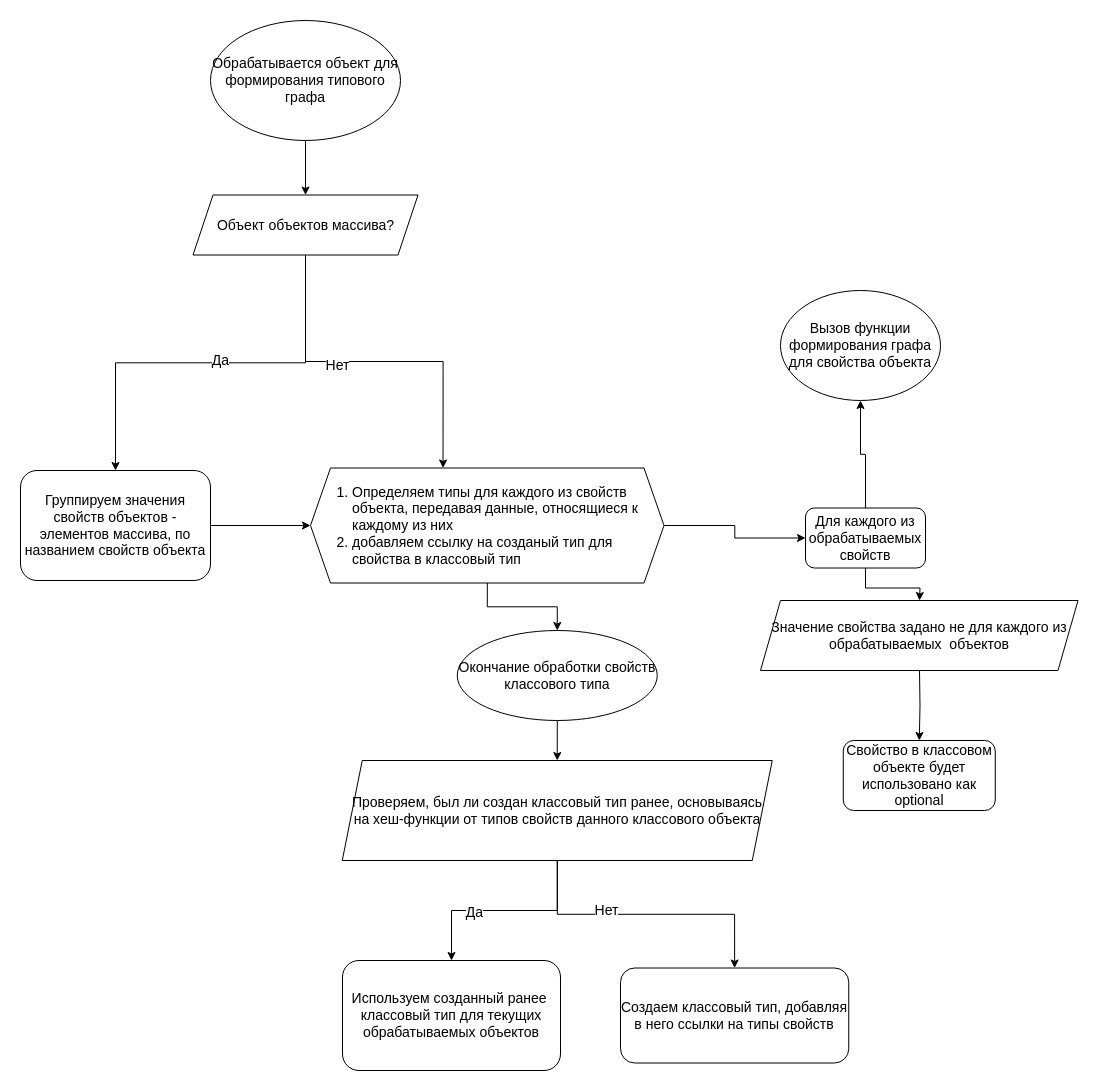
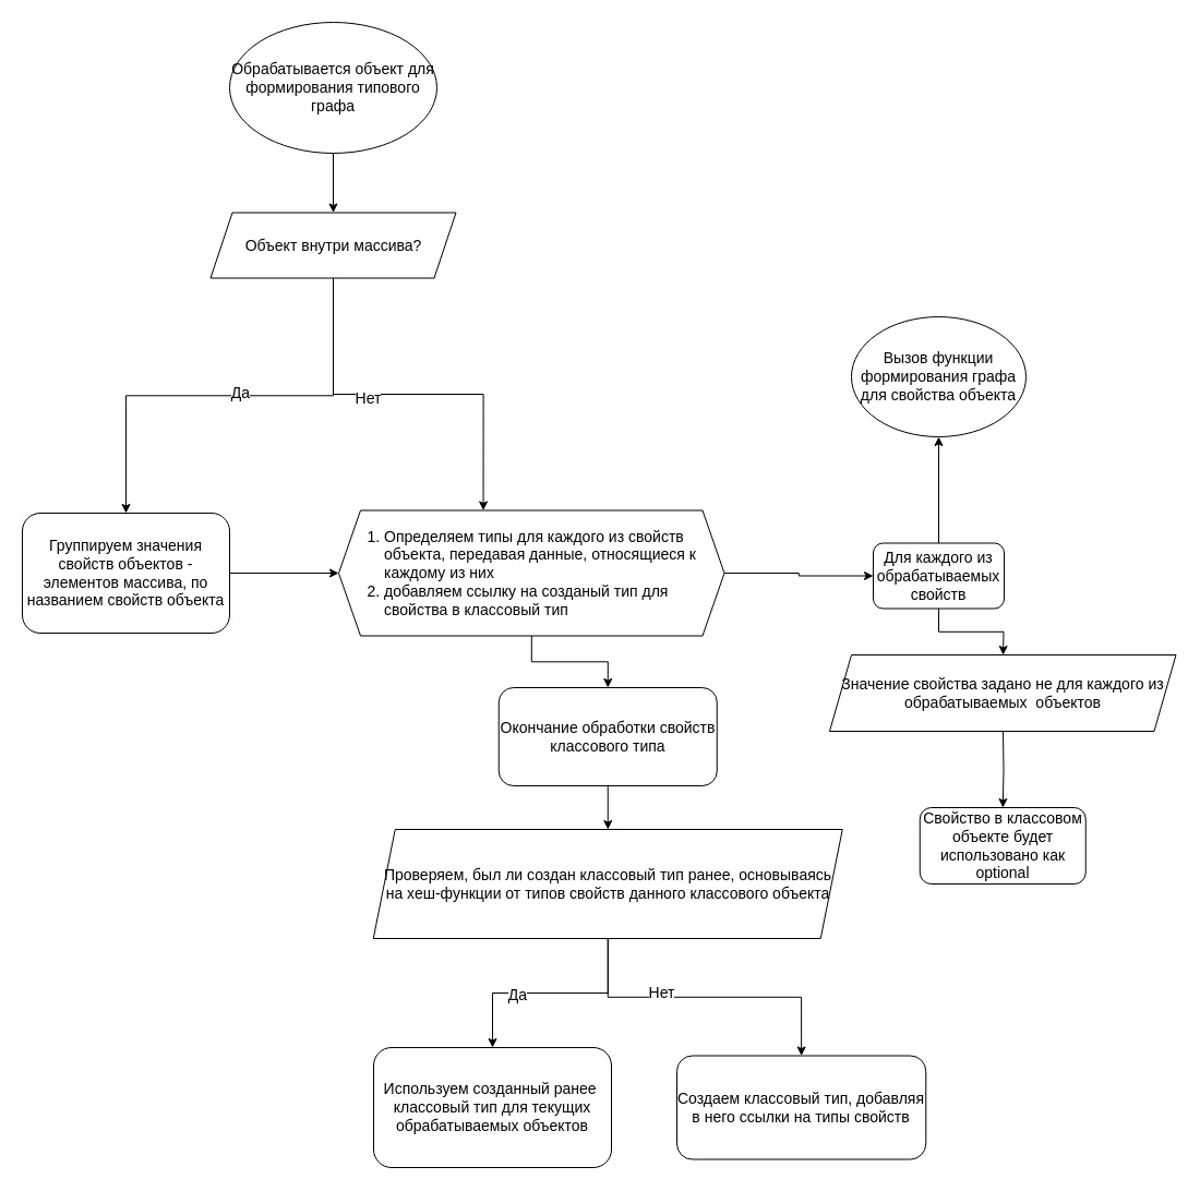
- <mxCell id="8" value="Объект объектов массива?" style="shape=parallelogram;perimeter=parallelogramPerimeter;whiteSpace=wrap;html=1;fixedSize=1;fontSize=14;" vertex="1" parent="1"><mxGeometry x="192.5" y="194.5" width="225" height="60" as="geometry" /></mxCell>
+ <mxCell id="8" value="Объект внутри массива?" style="shape=parallelogram;perimeter=parallelogramPerimeter;whiteSpace=wrap;html=1;fixedSize=1;fontSize=14;" vertex="1" parent="1"><mxGeometry x="192.5" y="194.5" width="225" height="60" as="geometry" /></mxCell>
- <mxCell id="25" value="Для каждого из обрабатываемых свойств" style="rounded=1;whiteSpace=wrap;html=1;fontSize=14;" vertex="1" parent="1"><mxGeometry x="805" y="507.5" width="120" height="60" as="geometry" /></mxCell>
+ <mxCell id="25" value="Для каждого из обрабатываемых свойств" style="rounded=1;whiteSpace=wrap;html=1;fontSize=14;" vertex="1" parent="1"><mxGeometry x="800" y="497.5" width="120" height="60" as="geometry" /></mxCell>
- <mxCell id="15" value="Окончание обработки свойств классового типа" style="ellipse;whiteSpace=wrap;html=1;fontSize=14;" vertex="1" parent="1"><mxGeometry x="456.75" y="630" width="200" height="90" as="geometry" /></mxCell>
+ <mxCell id="15" value="Окончание обработки свойств классового типа" style="rounded=1;whiteSpace=wrap;html=1;fontSize=14;" vertex="1" parent="1"><mxGeometry x="456.75" y="630" width="200" height="90" as="geometry" /></mxCell>
